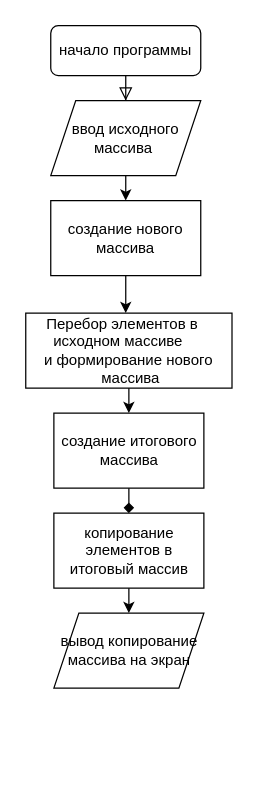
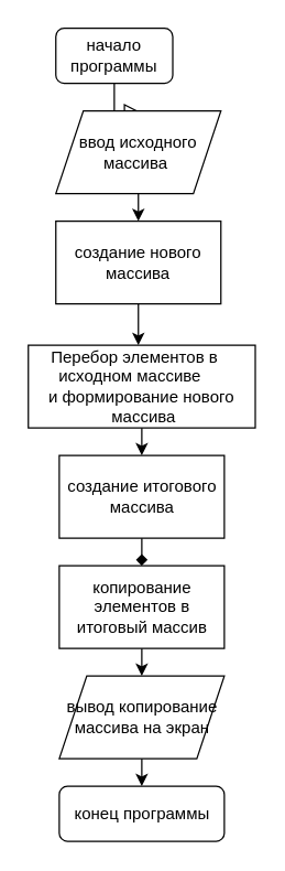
- <mxCell id="2" value="начало программы" style="rounded=1;whiteSpace=wrap;html=1;fontSize=12;glass=0;strokeWidth=1;shadow=0;" parent="1" vertex="1"><mxGeometry x="40" y="20" width="120" height="40" as="geometry" /></mxCell>
+ <mxCell id="2" value="начало программы" style="rounded=1;whiteSpace=wrap;html=1;fontSize=12;glass=0;strokeWidth=1;shadow=0;" parent="1" vertex="1"><mxGeometry x="40" y="20" width="85" height="40" as="geometry" /></mxCell>
+ <mxCell id="16" value="" style="endArrow=classic;html=1;rounded=0;exitX=0.5;exitY=1;exitDx=0;exitDy=0;entryX=0.5;entryY=0;entryDx=0;entryDy=0;" parent="1" source="14" target="3" edge="1"><mxGeometry width="50" height="50" relative="1" as="geometry"><mxPoint x="260" y="330" as="sourcePoint" /><mxPoint x="310" y="280" as="targetPoint" /></mxGeometry></mxCell>
+ <mxCell id="3" value="конец программы" style="rounded=1;whiteSpace=wrap;html=1;fontSize=12;glass=0;strokeWidth=1;shadow=0;" parent="1" vertex="1"><mxGeometry x="42.5" y="570" width="120" height="40" as="geometry" /></mxCell>
